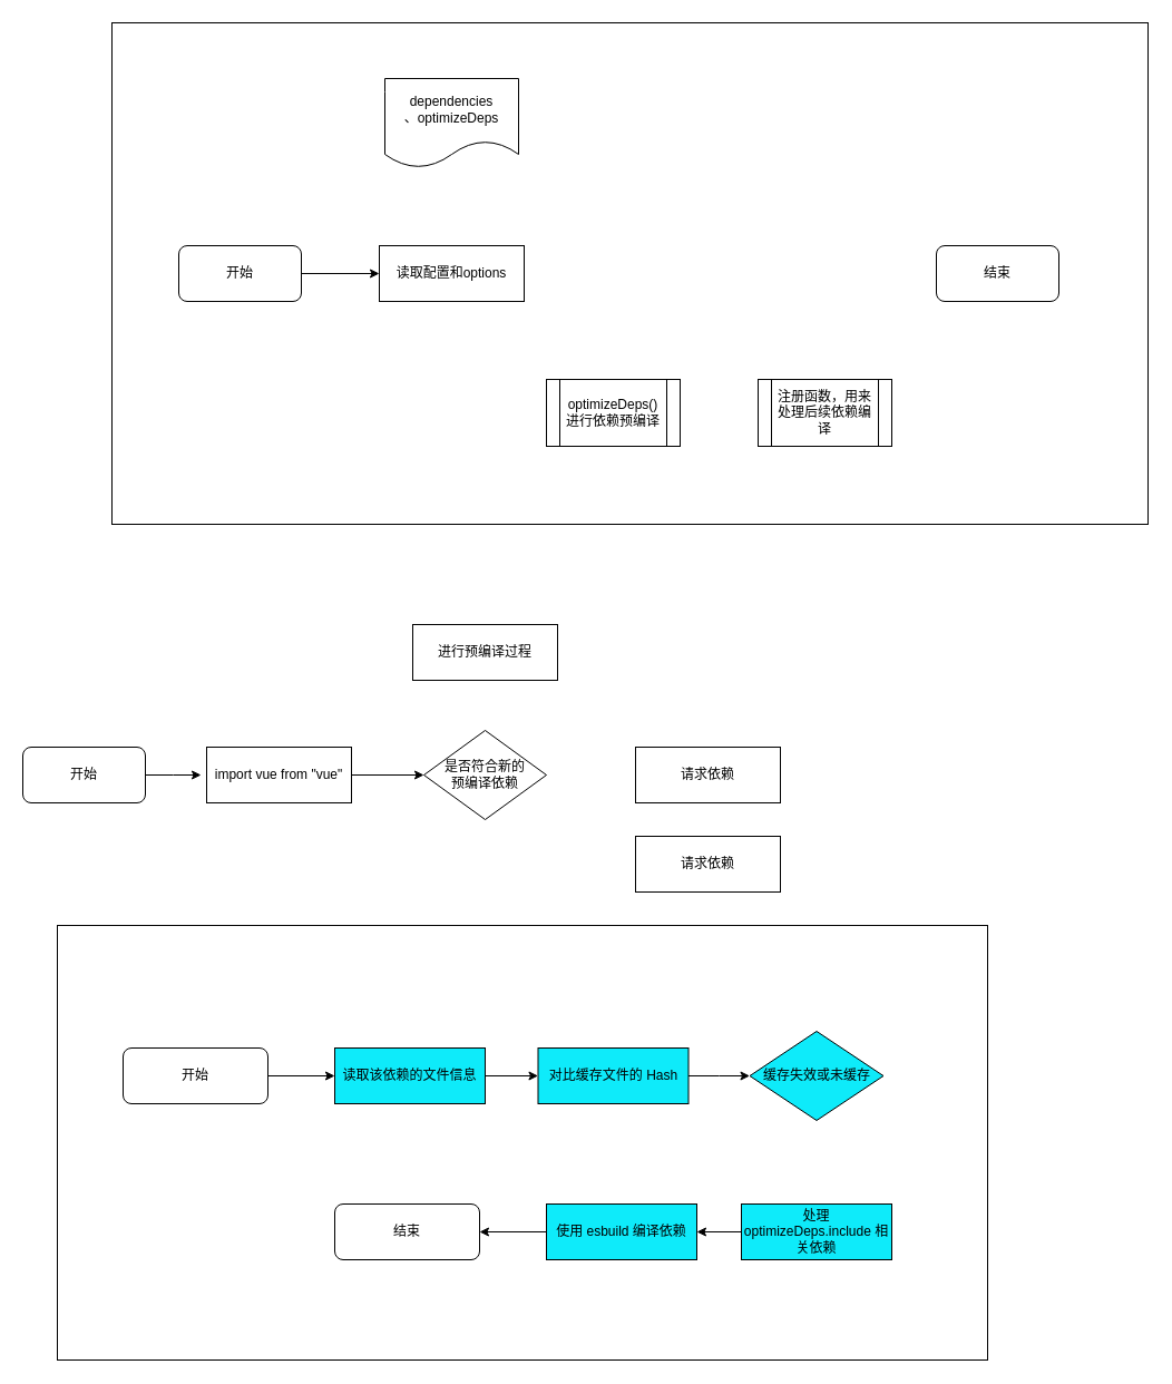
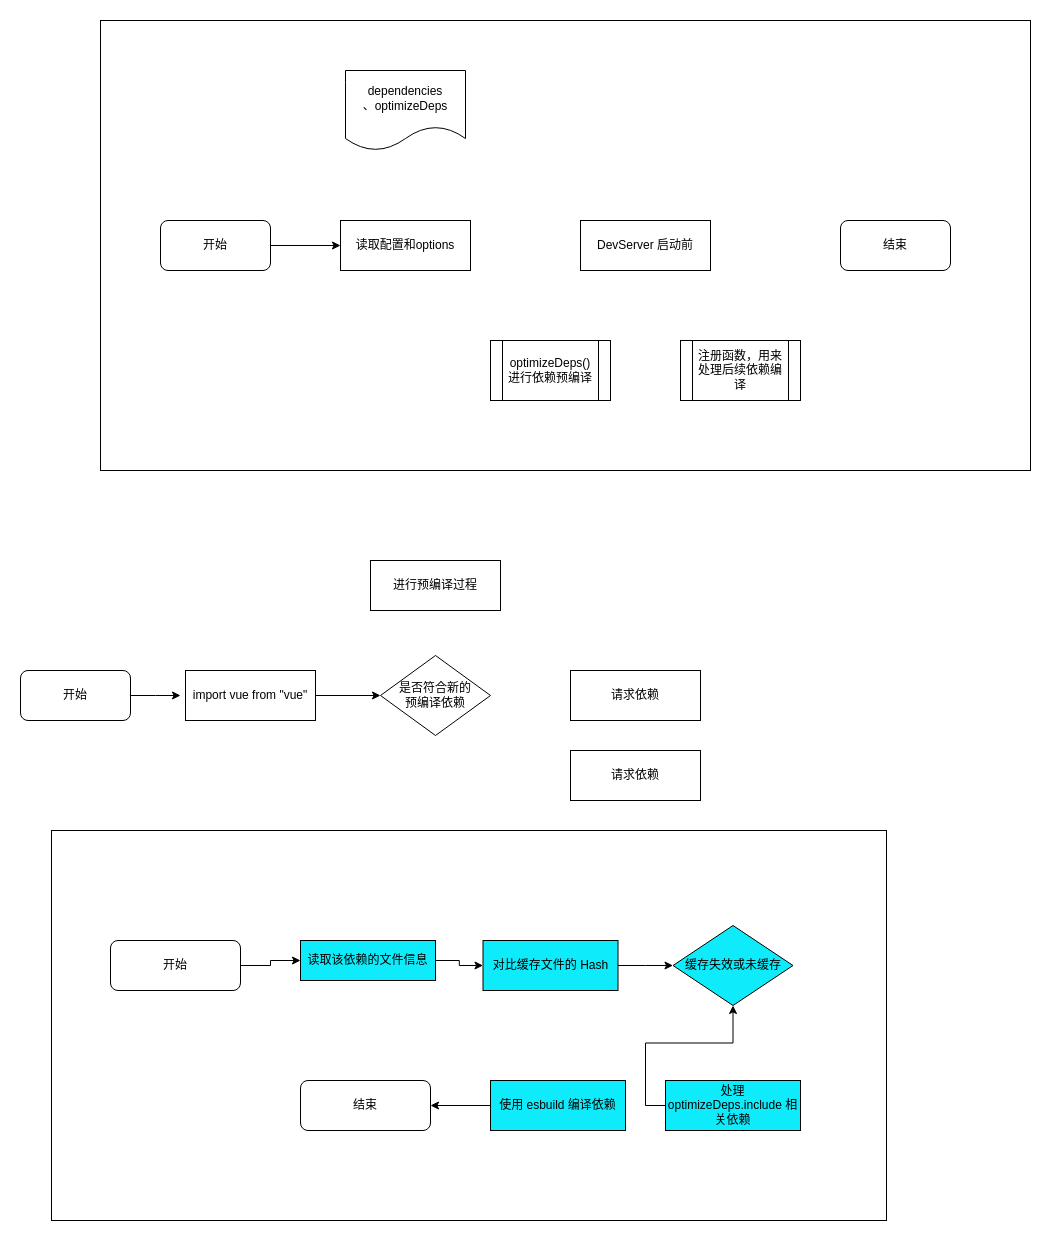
+ <mxCell id="15" value="DevServer 启动前" style="rounded=0;whiteSpace=wrap;html=1;" vertex="1" parent="1"><mxGeometry x="580" y="220" width="130" height="50" as="geometry" /></mxCell>
- <mxCell id="21" value="读取该依赖的文件信息" style="rounded=0;whiteSpace=wrap;html=1;fillColor=#0EEBFA;" vertex="1" parent="1"><mxGeometry x="300" y="940" width="135" height="50" as="geometry" /></mxCell>
+ <mxCell id="21" value="读取该依赖的文件信息" style="rounded=0;whiteSpace=wrap;html=1;fillColor=#0EEBFA;" vertex="1" parent="1"><mxGeometry x="300" y="940" width="135" height="40" as="geometry" /></mxCell>
- <mxCell id="24" style="edgeStyle=orthogonalEdgeStyle;rounded=0;orthogonalLoop=1;jettySize=auto;html=1;exitX=0;exitY=0.5;exitDx=0;exitDy=0;entryX=1;entryY=0.5;entryDx=0;entryDy=0;" edge="1" parent="1" source="25" target="23"><mxGeometry relative="1" as="geometry" /></mxCell>
+ <mxCell id="24" style="edgeStyle=orthogonalEdgeStyle;rounded=0;orthogonalLoop=1;jettySize=auto;html=1;exitX=0;exitY=0.5;exitDx=0;exitDy=0;" edge="1" parent="1" source="25" target="31"><mxGeometry relative="1" as="geometry" /></mxCell>
